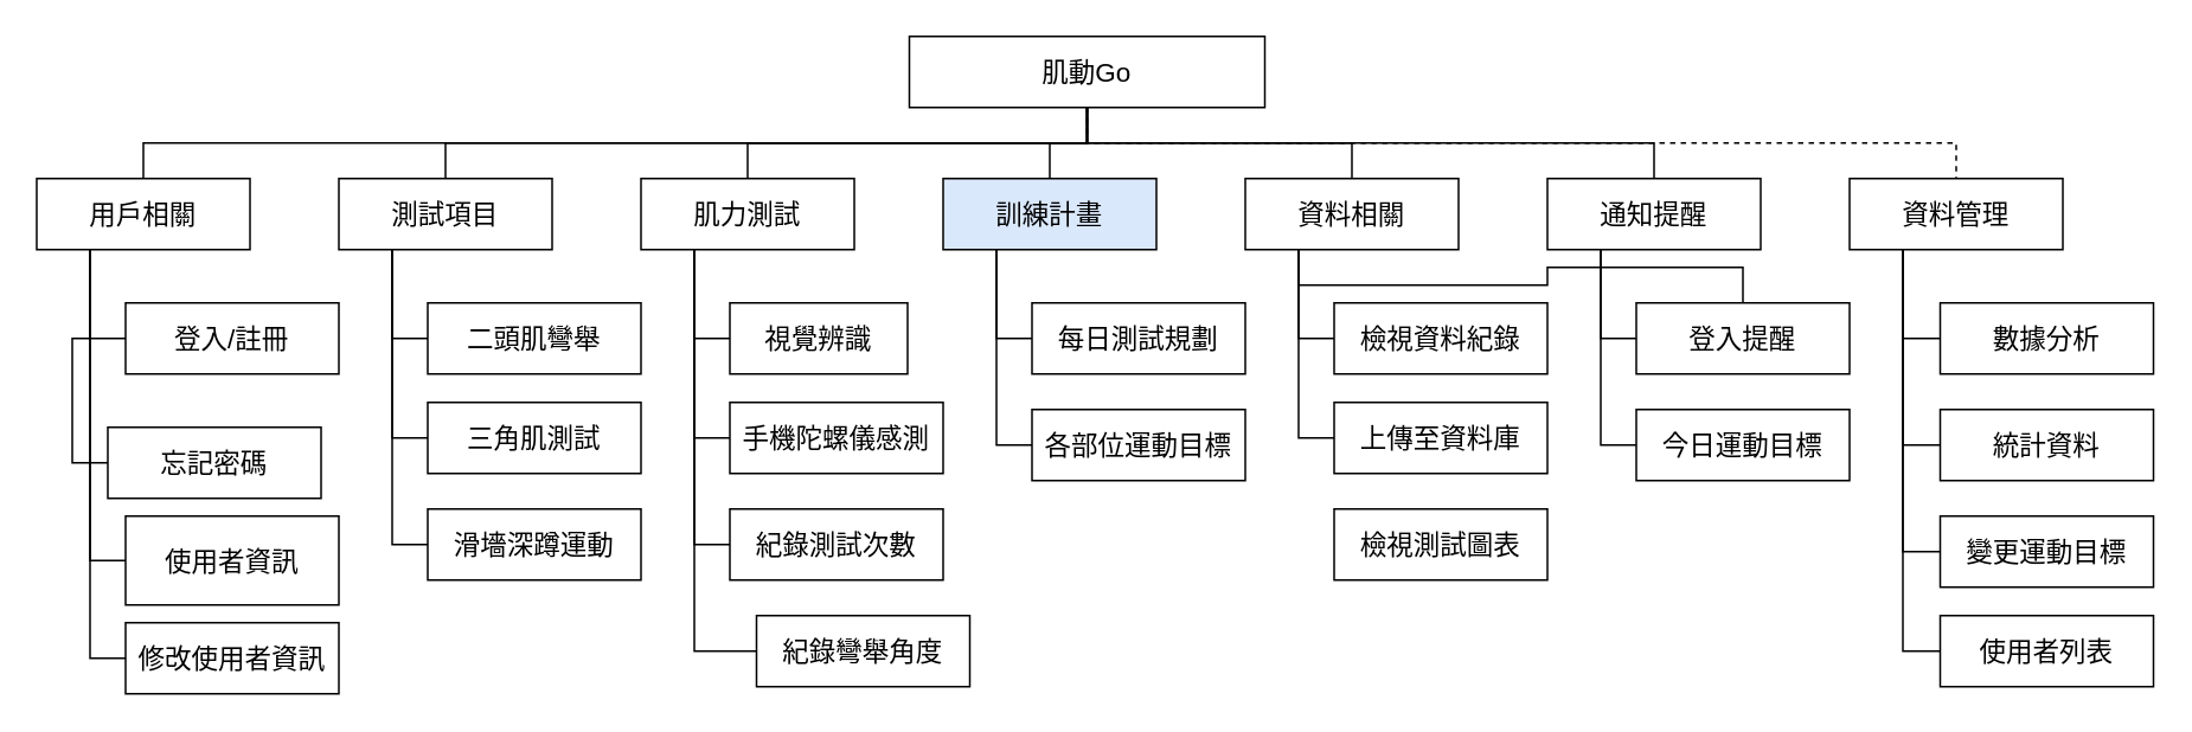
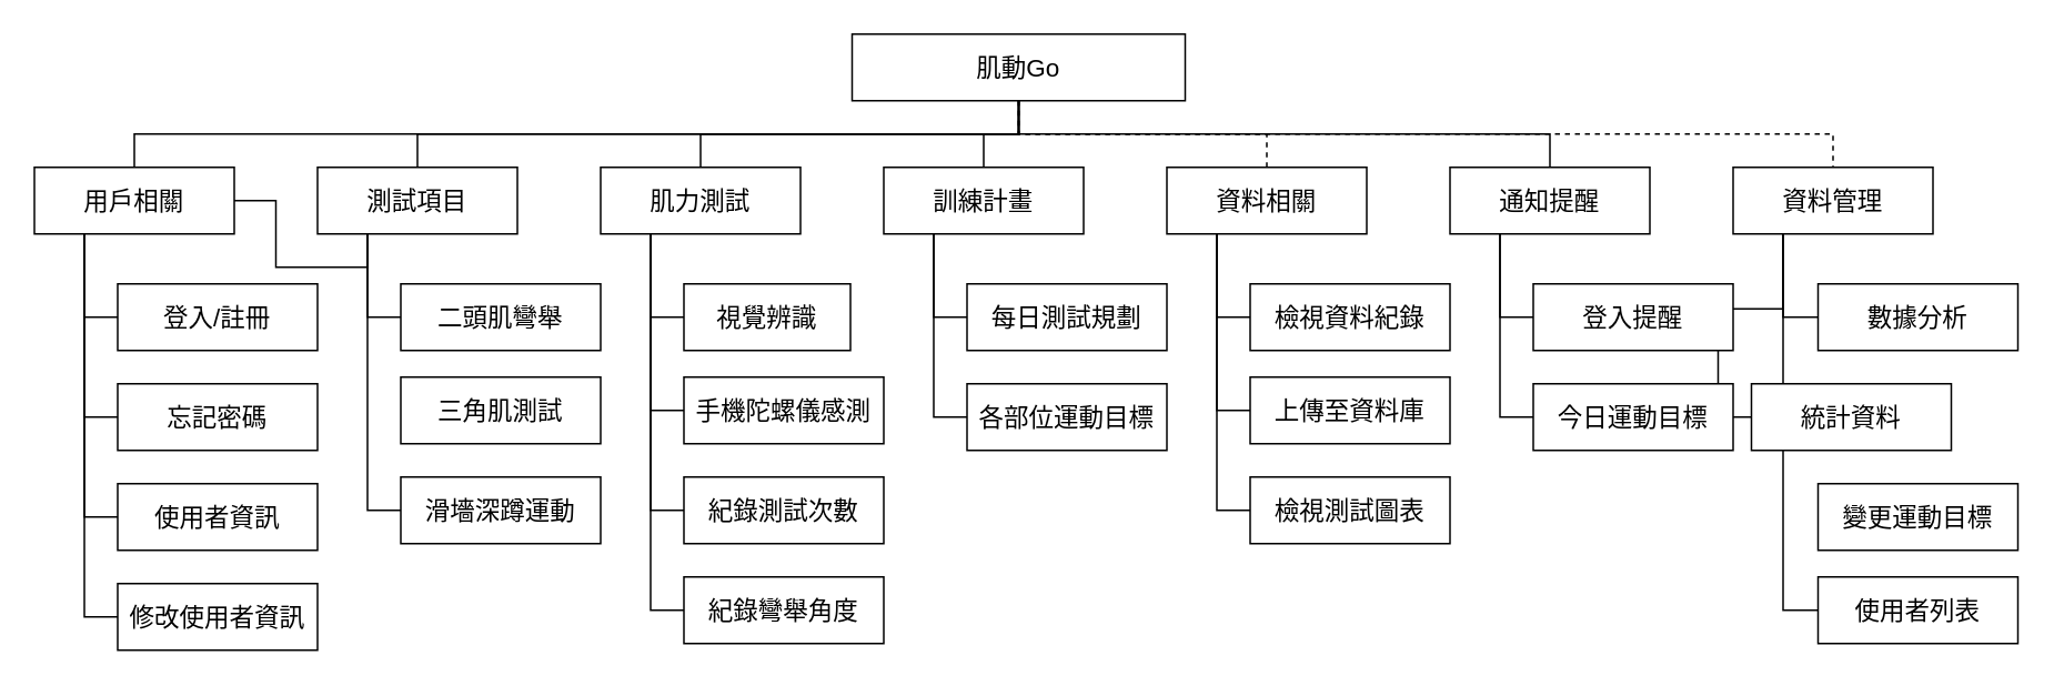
- <mxCell id="3" style="edgeStyle=orthogonalEdgeStyle;rounded=0;orthogonalLoop=1;jettySize=auto;html=1;exitX=0.5;exitY=1;exitDx=0;exitDy=0;fontSize=15;endArrow=none;endFill=0;" edge="1" parent="1" source="9" target="40"><mxGeometry relative="1" as="geometry" /></mxCell>
+ <mxCell id="3" style="edgeStyle=orthogonalEdgeStyle;rounded=0;orthogonalLoop=1;jettySize=auto;html=1;exitX=0.5;exitY=1;exitDx=0;exitDy=0;fontSize=15;endArrow=none;endFill=0;dashed=1;" edge="1" parent="1" source="9" target="40"><mxGeometry relative="1" as="geometry" /></mxCell>
- <mxCell id="26" value="訓練計畫" style="rounded=0;whiteSpace=wrap;html=1;fontSize=15;fillColor=#dae8fc;" vertex="1" parent="1"><mxGeometry x="530" y="100" width="120" height="40" as="geometry" /></mxCell>
+ <mxCell id="26" value="訓練計畫" style="rounded=0;whiteSpace=wrap;html=1;fontSize=15;" vertex="1" parent="1"><mxGeometry x="530" y="100" width="120" height="40" as="geometry" /></mxCell>
- <mxCell id="39" style="edgeStyle=orthogonalEdgeStyle;rounded=0;orthogonalLoop=1;jettySize=auto;html=1;exitX=0.25;exitY=1;exitDx=0;exitDy=0;fontSize=15;endArrow=none;endFill=0;" edge="1" parent="1" source="40" target="43"><mxGeometry relative="1" as="geometry" /></mxCell>
+ <mxCell id="39" style="edgeStyle=orthogonalEdgeStyle;rounded=0;orthogonalLoop=1;jettySize=auto;html=1;exitX=0.25;exitY=1;exitDx=0;exitDy=0;entryX=0;entryY=0.5;entryDx=0;entryDy=0;fontSize=15;endArrow=none;endFill=0;" edge="1" parent="1" source="40" target="55"><mxGeometry relative="1" as="geometry" /></mxCell>
- <mxCell id="16" style="edgeStyle=orthogonalEdgeStyle;rounded=0;orthogonalLoop=1;jettySize=auto;html=1;exitX=0.25;exitY=1;exitDx=0;exitDy=0;entryX=0;entryY=0.5;entryDx=0;entryDy=0;fontSize=15;endArrow=none;endFill=0;" edge="1" parent="1" source="18" target="35"><mxGeometry relative="1" as="geometry" /></mxCell>
+ <mxCell id="16" style="edgeStyle=orthogonalEdgeStyle;rounded=0;orthogonalLoop=1;jettySize=auto;html=1;exitX=0.25;exitY=1;exitDx=0;exitDy=0;fontSize=15;endArrow=none;endFill=0;" edge="1" parent="1" source="18" target="14"><mxGeometry relative="1" as="geometry" /></mxCell>
- <mxCell id="46" value="統計資料" style="rounded=0;whiteSpace=wrap;html=1;fontSize=15;" vertex="1" parent="1"><mxGeometry x="1091" y="230" width="120" height="40" as="geometry" /></mxCell>
+ <mxCell id="46" value="統計資料" style="rounded=0;whiteSpace=wrap;html=1;fontSize=15;" vertex="1" parent="1"><mxGeometry x="1051" y="230" width="120" height="40" as="geometry" /></mxCell>
- <mxCell id="31" value="忘記密碼" style="rounded=0;whiteSpace=wrap;html=1;fontSize=15;" vertex="1" parent="1"><mxGeometry x="60" y="240" width="120" height="40" as="geometry" /></mxCell>
+ <mxCell id="31" value="忘記密碼" style="rounded=0;whiteSpace=wrap;html=1;fontSize=15;" vertex="1" parent="1"><mxGeometry x="70" y="230" width="120" height="40" as="geometry" /></mxCell>
- <mxCell id="21" style="edgeStyle=orthogonalEdgeStyle;rounded=0;orthogonalLoop=1;jettySize=auto;html=1;exitX=0.25;exitY=1;exitDx=0;exitDy=0;entryX=0;entryY=0.5;entryDx=0;entryDy=0;fontSize=15;endArrow=none;endFill=0;" edge="1" parent="1" source="23" target="47"><mxGeometry relative="1" as="geometry" /></mxCell>
- <mxCell id="32" value="使用者資訊" style="rounded=0;whiteSpace=wrap;html=1;fontSize=15;" vertex="1" parent="1"><mxGeometry x="70" y="290" width="120" height="50" as="geometry" /></mxCell>
+ <mxCell id="32" value="使用者資訊" style="rounded=0;whiteSpace=wrap;html=1;fontSize=15;" vertex="1" parent="1"><mxGeometry x="70" y="290" width="120" height="40" as="geometry" /></mxCell>
- <mxCell id="60" value="紀錄彎舉角度" style="rounded=0;whiteSpace=wrap;html=1;fontSize=15;" vertex="1" parent="1"><mxGeometry x="425" y="346" width="120" height="40" as="geometry" /></mxCell>
+ <mxCell id="60" value="紀錄彎舉角度" style="rounded=0;whiteSpace=wrap;html=1;fontSize=15;" vertex="1" parent="1"><mxGeometry x="410" y="346" width="120" height="40" as="geometry" /></mxCell>
